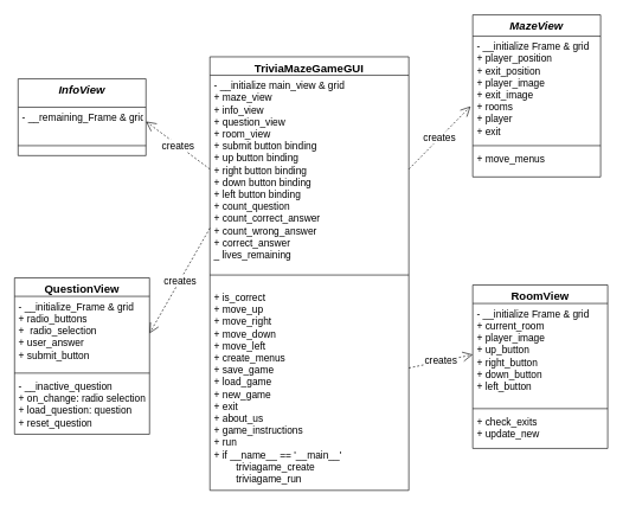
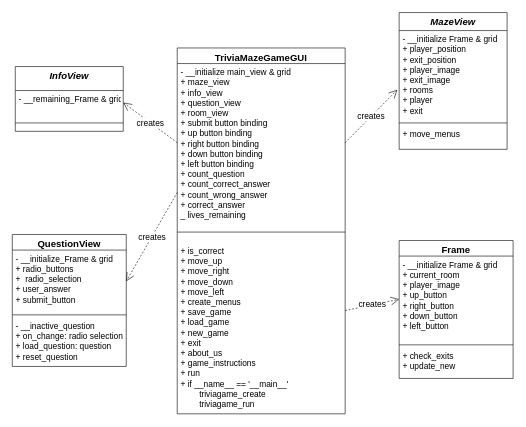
- <mxCell id="2" value="RoomView" style="swimlane;fontStyle=1;align=center;verticalAlign=top;childLayout=stackLayout;horizontal=1;startSize=26;horizontalStack=0;resizeParent=1;resizeParentMax=0;resizeLast=0;collapsible=1;marginBottom=0;fontSize=16;" parent="1" vertex="1"><mxGeometry x="665" y="400" width="190" height="230" as="geometry" /></mxCell>
+ <mxCell id="2" value="Frame" style="swimlane;fontStyle=1;align=center;verticalAlign=top;childLayout=stackLayout;horizontal=1;startSize=26;horizontalStack=0;resizeParent=1;resizeParentMax=0;resizeLast=0;collapsible=1;marginBottom=0;fontSize=16;" parent="1" vertex="1"><mxGeometry x="665" y="400" width="190" height="230" as="geometry" /></mxCell>
